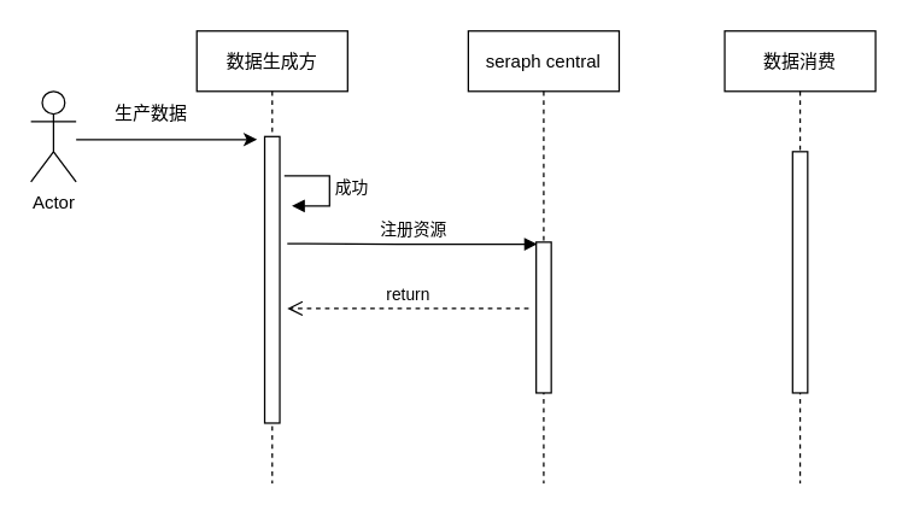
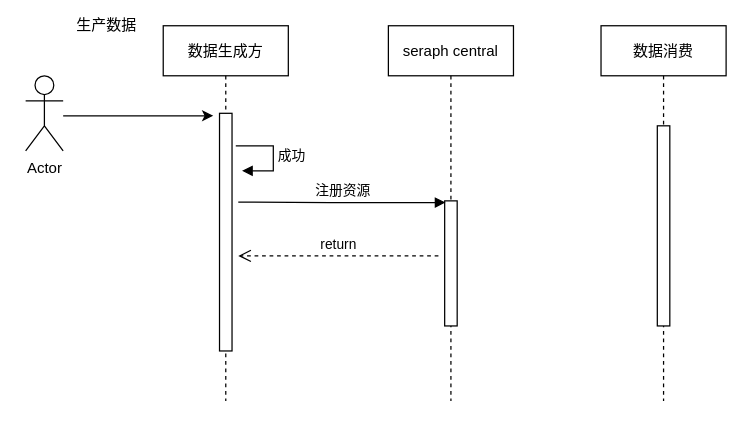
- <mxCell id="9" value="生产数据" style="text;html=1;strokeColor=none;fillColor=none;align=center;verticalAlign=middle;whiteSpace=wrap;rounded=0;" vertex="1" parent="1"><mxGeometry x="70" y="65" width="60" height="20" as="geometry" /></mxCell>
+ <mxCell id="9" value="生产数据" style="text;html=1;strokeColor=none;fillColor=none;align=center;verticalAlign=middle;whiteSpace=wrap;rounded=0;" vertex="1" parent="1"><mxGeometry x="55" y="10" width="60" height="20" as="geometry" /></mxCell>
